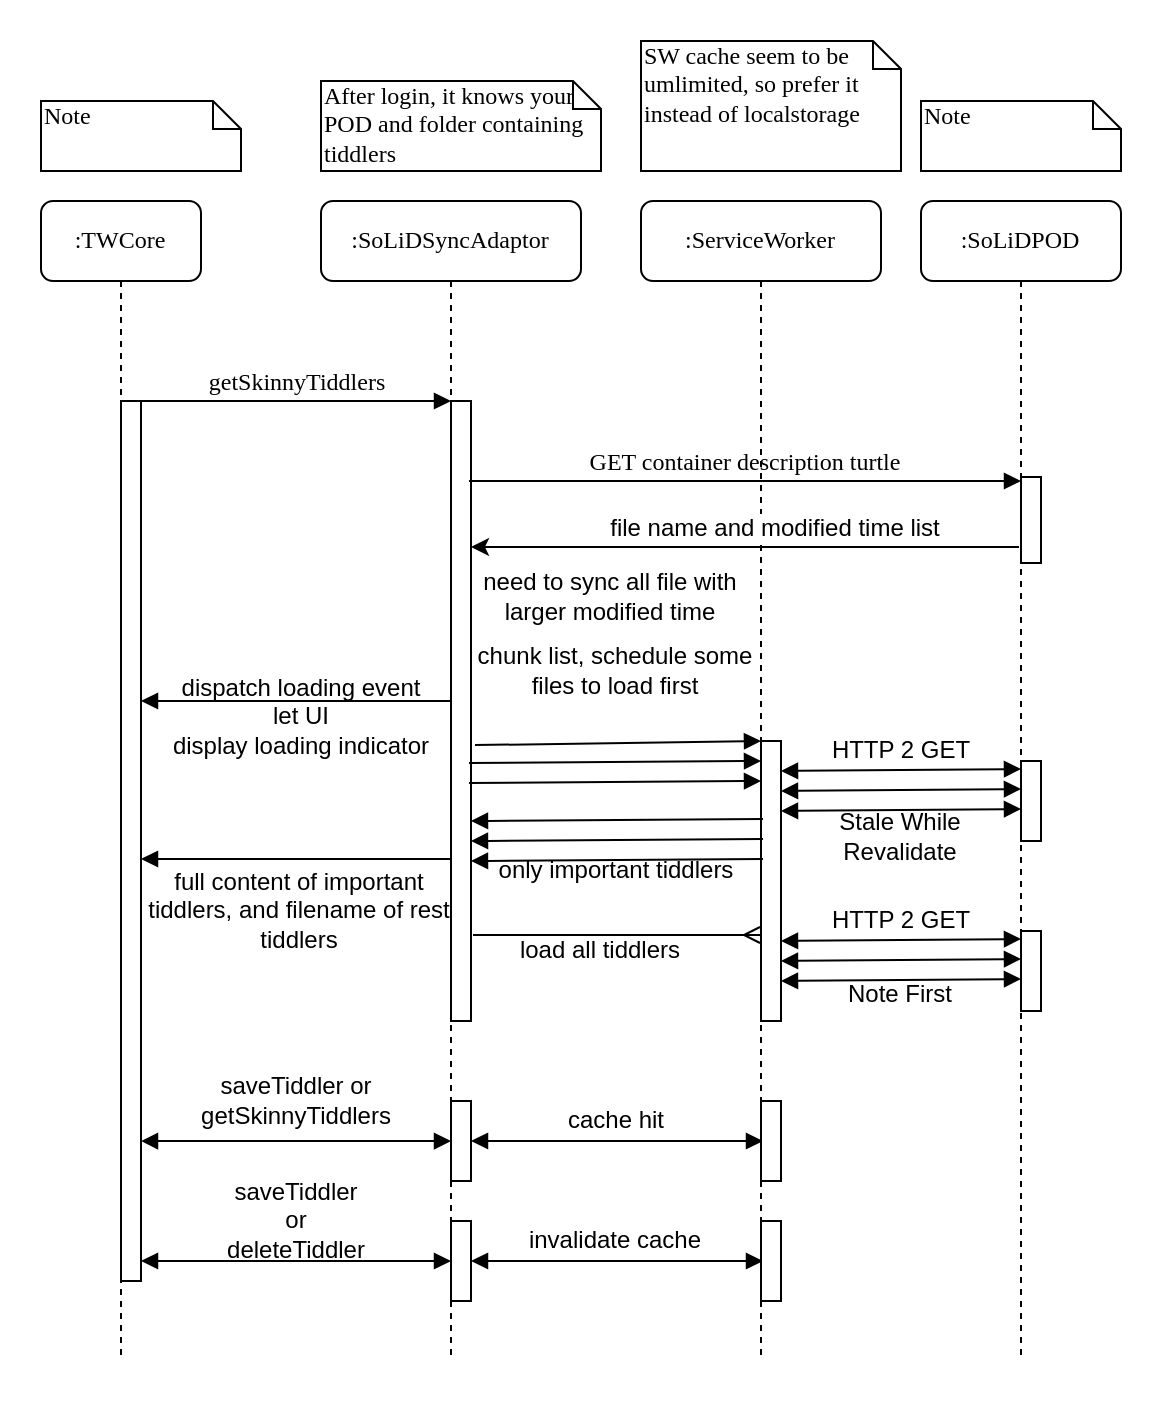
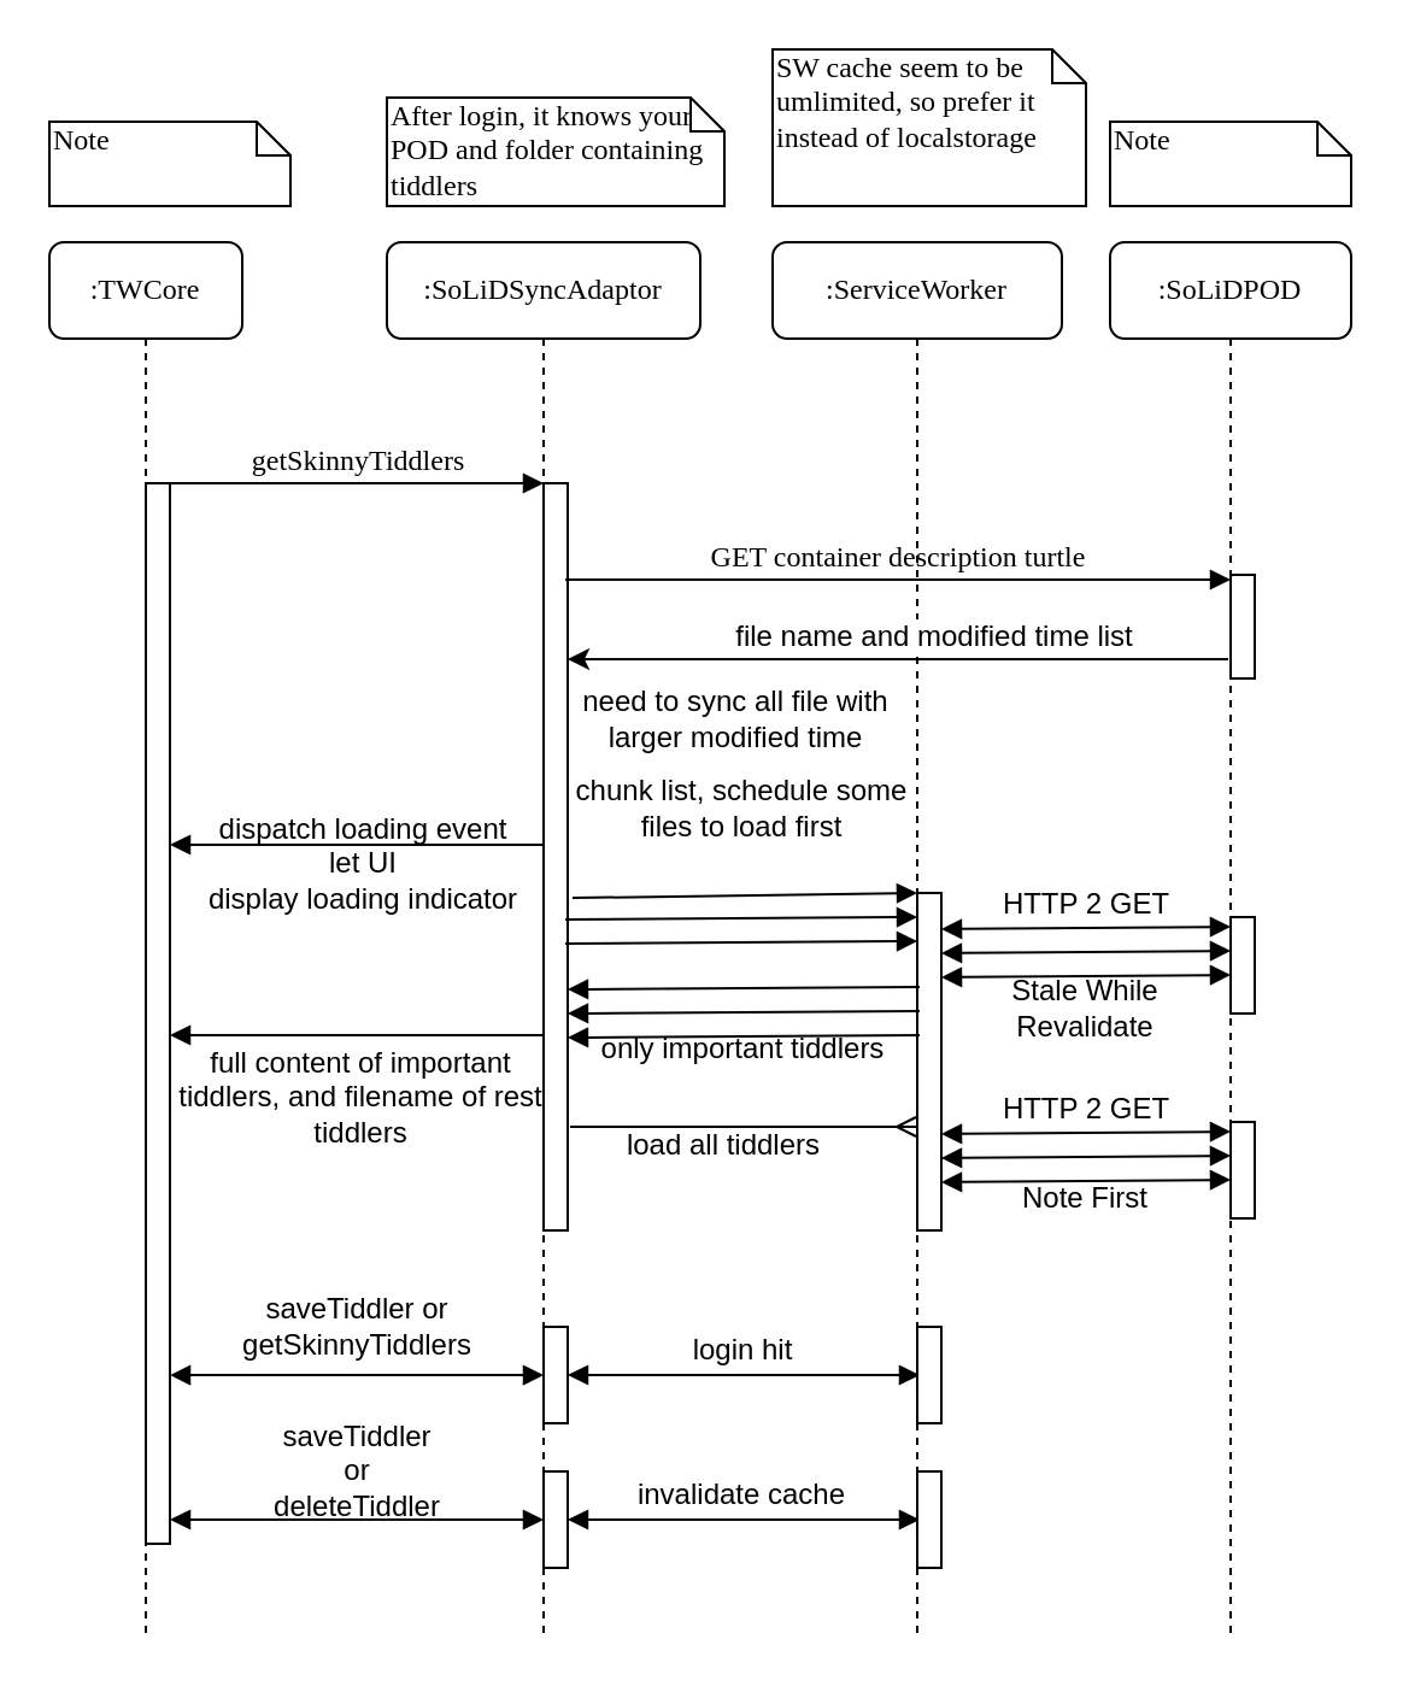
- <mxCell id="50" value="cache hit" style="text;html=1;strokeColor=none;fillColor=none;align=center;verticalAlign=middle;whiteSpace=wrap;rounded=0;labelBackgroundColor=none;" vertex="1" parent="1"><mxGeometry x="277.5" y="550" width="60" height="20" as="geometry" /></mxCell>
+ <mxCell id="50" value="login hit" style="text;html=1;strokeColor=none;fillColor=none;align=center;verticalAlign=middle;whiteSpace=wrap;rounded=0;labelBackgroundColor=none;" vertex="1" parent="1"><mxGeometry x="277.5" y="550" width="60" height="20" as="geometry" /></mxCell>
